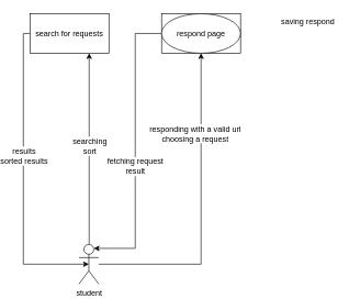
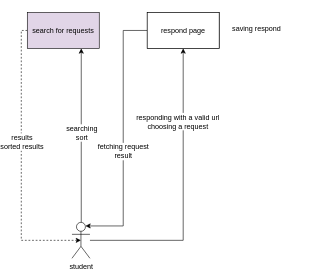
- <mxCell id="14" value="saving respond" style="text;html=1;resizable=0;points=[];autosize=1;align=left;verticalAlign=top;spacingTop=-4;" vertex="1" parent="1"><mxGeometry x="410" y="23" width="100" height="20" as="geometry" /></mxCell>
+ <mxCell id="14" value="saving respond" style="text;html=1;resizable=0;points=[];autosize=1;align=left;verticalAlign=top;spacingTop=-4;" vertex="1" parent="1"><mxGeometry x="370" y="38" width="100" height="20" as="geometry" /></mxCell>
- <mxCell id="5" value="search for requests" style="rounded=0;whiteSpace=wrap;html=1;" vertex="1" parent="1"><mxGeometry x="30" y="20" width="120" height="60" as="geometry" /></mxCell>
+ <mxCell id="5" value="search for requests" style="rounded=0;whiteSpace=wrap;html=1;fillColor=#e1d5e7;" vertex="1" parent="1"><mxGeometry x="30" y="20" width="120" height="60" as="geometry" /></mxCell>
- <mxCell id="8" value="respond page" style="ellipse;whiteSpace=wrap;html=1;" vertex="1" parent="1"><mxGeometry x="230" y="20" width="120" height="60" as="geometry" /></mxCell>
+ <mxCell id="8" value="respond page" style="rounded=0;whiteSpace=wrap;html=1;" vertex="1" parent="1"><mxGeometry x="230" y="20" width="120" height="60" as="geometry" /></mxCell>
- <mxCell id="3" style="edgeStyle=orthogonalEdgeStyle;rounded=0;orthogonalLoop=1;jettySize=auto;html=1;entryX=0.5;entryY=0.5;entryDx=0;entryDy=0;entryPerimeter=0;" edge="1" parent="1" source="5" target="13"><mxGeometry relative="1" as="geometry"><Array as="points"><mxPoint x="20" y="50" /><mxPoint x="20" y="400" /></Array></mxGeometry></mxCell>
+ <mxCell id="3" style="edgeStyle=orthogonalEdgeStyle;rounded=0;orthogonalLoop=1;jettySize=auto;html=1;entryX=0.5;entryY=0.5;entryDx=0;entryDy=0;entryPerimeter=0;dashed=1;" edge="1" parent="1" source="5" target="13"><mxGeometry relative="1" as="geometry"><Array as="points"><mxPoint x="20" y="50" /><mxPoint x="20" y="400" /></Array></mxGeometry></mxCell>
